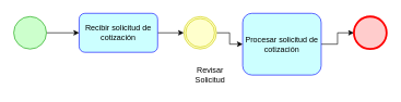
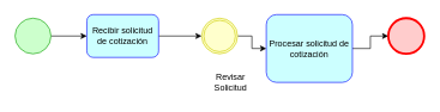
- <mxCell id="5" value="Recibir solicitud de cotización" style="rounded=1;whiteSpace=wrap;html=1;strokeColor=#0000FF;fillColor=#CCFFFF;" vertex="1" parent="1"><mxGeometry x="120" y="20" width="120" height="60" as="geometry" /></mxCell>
+ <mxCell id="5" value="Recibir solicitud de cotización" style="rounded=1;whiteSpace=wrap;html=1;strokeColor=#0000FF;fillColor=#CCFFFF;" vertex="1" parent="1"><mxGeometry x="120" y="20" width="100" height="60" as="geometry" /></mxCell>
